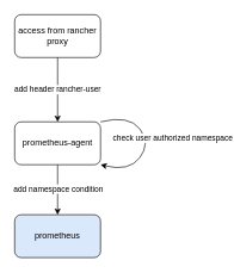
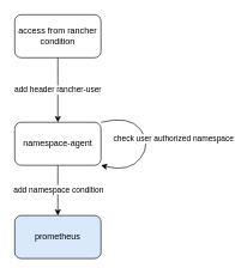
- <mxCell id="2" value="access from rancher proxy" style="rounded=1;whiteSpace=wrap;html=1;" vertex="1" parent="1"><mxGeometry x="20" y="20" width="120" height="60" as="geometry" /></mxCell>
+ <mxCell id="2" value="access from rancher condition" style="rounded=1;whiteSpace=wrap;html=1;" vertex="1" parent="1"><mxGeometry x="20" y="20" width="120" height="60" as="geometry" /></mxCell>
- <mxCell id="3" value="prometheus-agent" style="rounded=1;whiteSpace=wrap;html=1;" vertex="1" parent="1"><mxGeometry x="20" y="170" width="120" height="60" as="geometry" /></mxCell>
+ <mxCell id="3" value="namespace-agent" style="rounded=1;whiteSpace=wrap;html=1;" vertex="1" parent="1"><mxGeometry x="20" y="170" width="120" height="60" as="geometry" /></mxCell>
